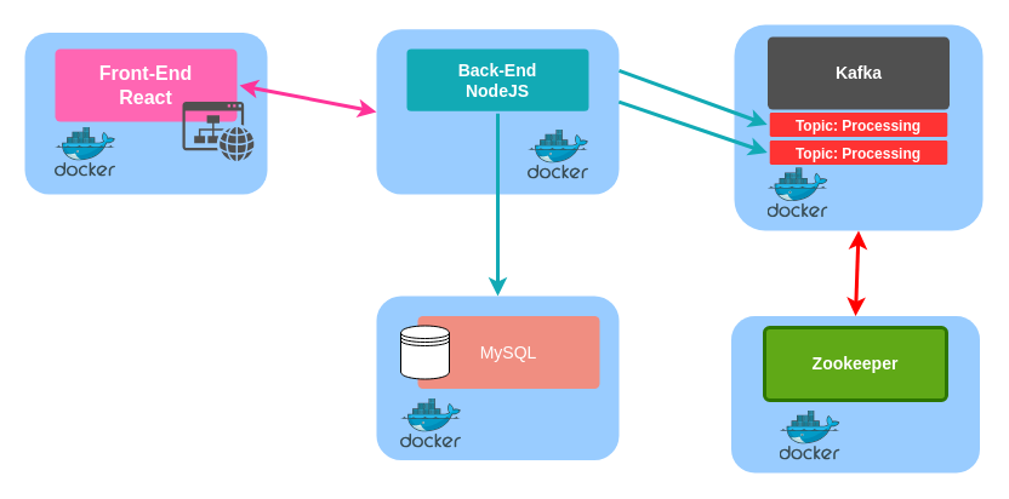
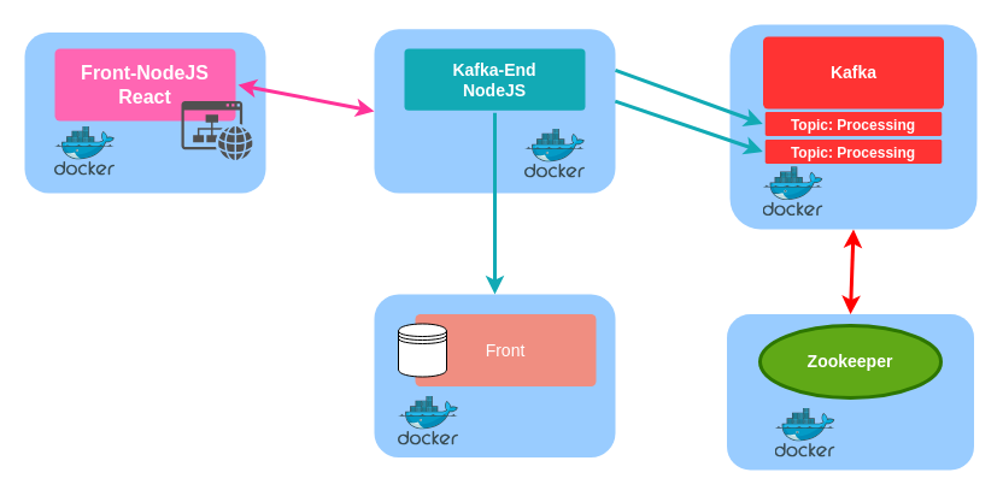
- <mxCell id="9" value="Kafka" style="rounded=1;whiteSpace=wrap;html=1;shadow=0;labelBackgroundColor=none;strokeColor=none;strokeWidth=3;fontFamily=Helvetica;fontSize=14;fontColor=#FFFFFF;align=center;spacing=5;fontStyle=1;arcSize=7;perimeterSpacing=2;fillColor=#505050;" vertex="1" parent="1"><mxGeometry x="632.5" y="30" width="150" height="60" as="geometry" /></mxCell>
+ <mxCell id="9" value="Kafka" style="rounded=1;whiteSpace=wrap;html=1;shadow=0;labelBackgroundColor=none;strokeColor=none;strokeWidth=3;fontFamily=Helvetica;fontSize=14;fontColor=#FFFFFF;align=center;spacing=5;fontStyle=1;arcSize=7;perimeterSpacing=2;fillColor=#FF3333;" vertex="1" parent="1"><mxGeometry x="632.5" y="30" width="150" height="60" as="geometry" /></mxCell>
- <mxCell id="10" value="Back-End&lt;br&gt;NodeJS" style="rounded=1;whiteSpace=wrap;html=1;shadow=0;labelBackgroundColor=none;strokeColor=none;strokeWidth=3;fillColor=#12aab5;fontFamily=Helvetica;fontSize=14;fontColor=#FFFFFF;align=center;spacing=5;fontStyle=1;arcSize=7;perimeterSpacing=2;glass=0;sketch=0;" vertex="1" parent="1"><mxGeometry x="335" y="40" width="150" height="51.25" as="geometry" /></mxCell>
+ <mxCell id="10" value="Kafka-End&lt;br&gt;NodeJS" style="rounded=1;whiteSpace=wrap;html=1;shadow=0;labelBackgroundColor=none;strokeColor=none;strokeWidth=3;fillColor=#12aab5;fontFamily=Helvetica;fontSize=14;fontColor=#FFFFFF;align=center;spacing=5;fontStyle=1;arcSize=7;perimeterSpacing=2;glass=0;sketch=0;" vertex="1" parent="1"><mxGeometry x="335" y="40" width="150" height="51.25" as="geometry" /></mxCell>
- <mxCell id="8" value="Front-End&lt;br&gt;React" style="rounded=1;whiteSpace=wrap;html=1;shadow=0;labelBackgroundColor=none;strokeColor=none;strokeWidth=3;fontFamily=Helvetica;fontSize=16;fontColor=#FFFFFF;align=center;fontStyle=1;spacing=5;arcSize=7;perimeterSpacing=2;fillColor=#FF66B3;" vertex="1" parent="1"><mxGeometry x="45" y="40" width="150" height="60" as="geometry" /></mxCell>
+ <mxCell id="8" value="Front-NodeJS&lt;br&gt;React" style="rounded=1;whiteSpace=wrap;html=1;shadow=0;labelBackgroundColor=none;strokeColor=none;strokeWidth=3;fontFamily=Helvetica;fontSize=16;fontColor=#FFFFFF;align=center;fontStyle=1;spacing=5;arcSize=7;perimeterSpacing=2;fillColor=#FF66B3;" vertex="1" parent="1"><mxGeometry x="45" y="40" width="150" height="60" as="geometry" /></mxCell>
- <mxCell id="19" value="MySQL" style="rounded=1;whiteSpace=wrap;html=1;shadow=0;labelBackgroundColor=none;strokeColor=none;strokeWidth=3;fillColor=#f08e81;fontFamily=Helvetica;fontSize=14;fontColor=#FFFFFF;align=center;spacing=5;fontStyle=0;arcSize=7;perimeterSpacing=2;" vertex="1" parent="1"><mxGeometry x="344" y="260.5" width="150" height="60" as="geometry" /></mxCell>
+ <mxCell id="19" value="Front" style="rounded=1;whiteSpace=wrap;html=1;shadow=0;labelBackgroundColor=none;strokeColor=none;strokeWidth=3;fillColor=#f08e81;fontFamily=Helvetica;fontSize=14;fontColor=#FFFFFF;align=center;spacing=5;fontStyle=0;arcSize=7;perimeterSpacing=2;" vertex="1" parent="1"><mxGeometry x="344" y="260.5" width="150" height="60" as="geometry" /></mxCell>
- <mxCell id="16" value="Zookeeper" style="rounded=1;whiteSpace=wrap;html=1;shadow=0;labelBackgroundColor=none;strokeColor=#2D7600;strokeWidth=3;fontFamily=Helvetica;fontSize=14;fontColor=#ffffff;align=center;spacing=5;fontStyle=1;arcSize=7;perimeterSpacing=2;fillColor=#60a917;" vertex="1" parent="1"><mxGeometry x="630" y="270" width="150" height="60" as="geometry" /></mxCell>
+ <mxCell id="16" value="Zookeeper" style="ellipse;whiteSpace=wrap;html=1;shadow=0;labelBackgroundColor=none;strokeColor=#2D7600;strokeWidth=3;fontFamily=Helvetica;fontSize=14;fontColor=#ffffff;align=center;spacing=5;fontStyle=1;arcSize=7;perimeterSpacing=2;fillColor=#60a917;" vertex="1" parent="1"><mxGeometry x="630" y="270" width="150" height="60" as="geometry" /></mxCell>
